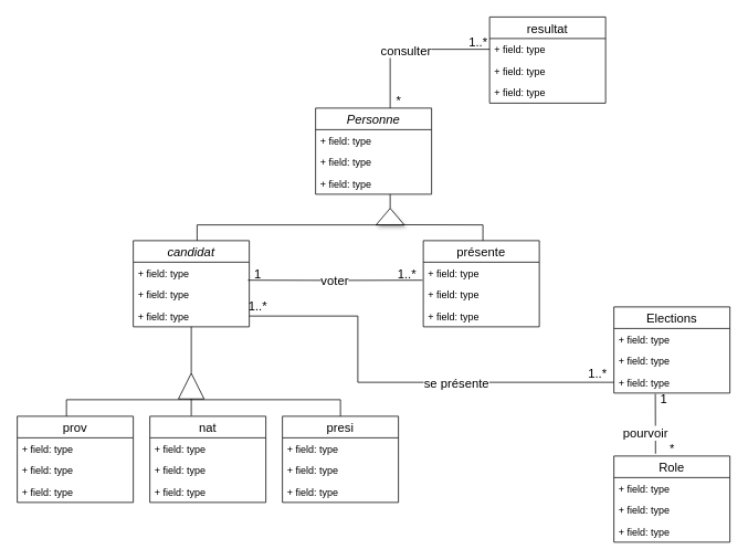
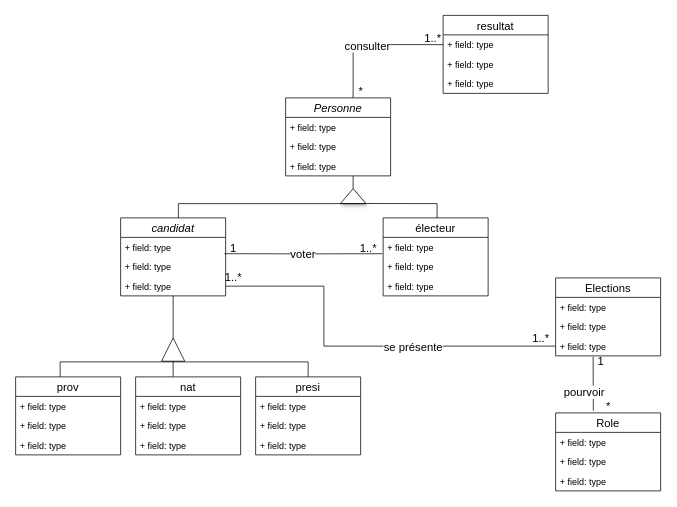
- <mxCell id="45" value="présente" style="swimlane;fontStyle=0;childLayout=stackLayout;horizontal=1;startSize=26;fillColor=none;horizontalStack=0;resizeParent=1;resizeParentMax=0;resizeLast=0;collapsible=1;marginBottom=0;fontSize=15;" parent="1" vertex="1"><mxGeometry x="510" y="290" width="140" height="104" as="geometry" /></mxCell>
+ <mxCell id="45" value="électeur" style="swimlane;fontStyle=0;childLayout=stackLayout;horizontal=1;startSize=26;fillColor=none;horizontalStack=0;resizeParent=1;resizeParentMax=0;resizeLast=0;collapsible=1;marginBottom=0;fontSize=15;" parent="1" vertex="1"><mxGeometry x="510" y="290" width="140" height="104" as="geometry" /></mxCell>
